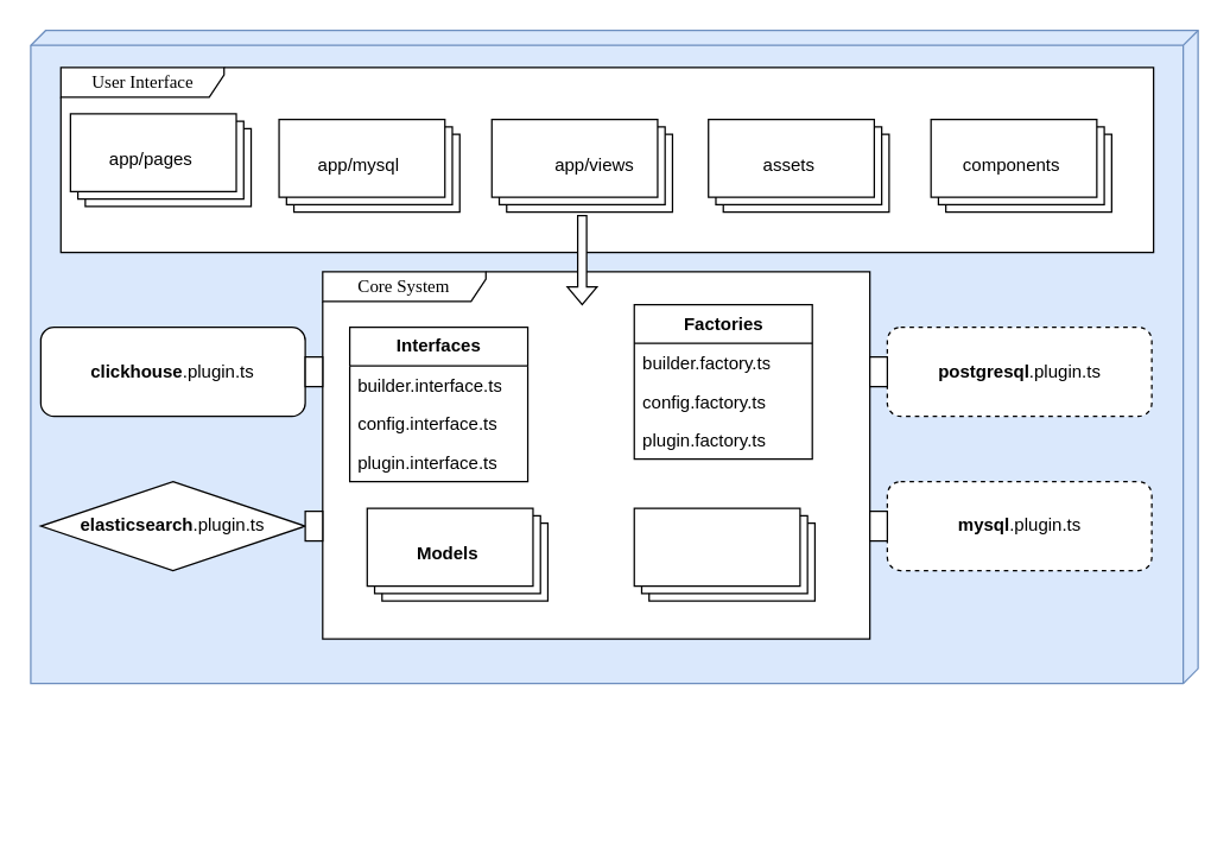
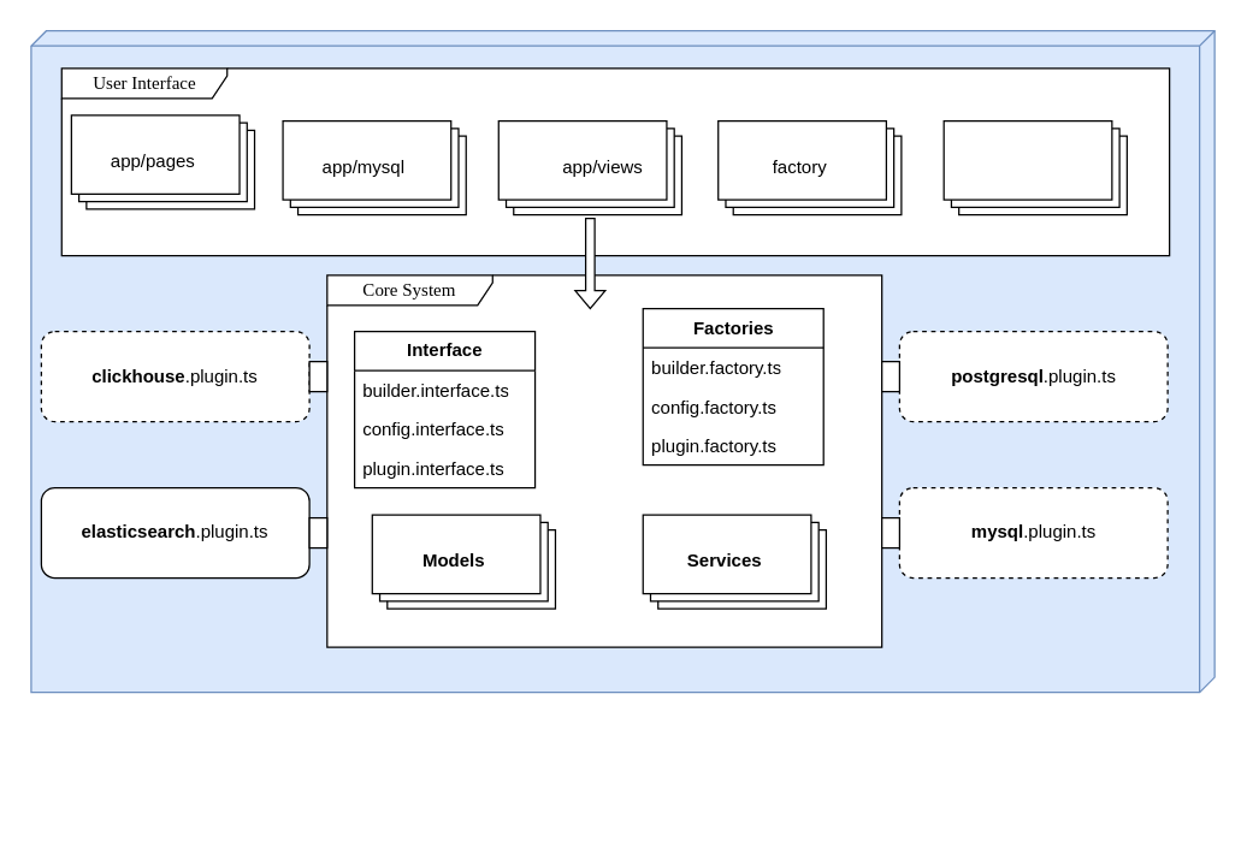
- <mxCell id="16" value="assets" style="text;html=1;strokeColor=none;fillColor=none;align=center;verticalAlign=middle;whiteSpace=wrap;rounded=0;" parent="14" vertex="1"><mxGeometry x="13.529" y="12.471" width="81.176" height="37.412" as="geometry" /></mxCell>
+ <mxCell id="16" value="factory" style="text;html=1;strokeColor=none;fillColor=none;align=center;verticalAlign=middle;whiteSpace=wrap;rounded=0;" parent="14" vertex="1"><mxGeometry x="13.529" y="12.471" width="81.176" height="37.412" as="geometry" /></mxCell>
- <mxCell id="21" value="components" style="text;html=1;strokeColor=none;fillColor=none;align=center;verticalAlign=middle;whiteSpace=wrap;rounded=0;" parent="19" vertex="1"><mxGeometry x="13.529" y="12.471" width="81.176" height="37.412" as="geometry" /></mxCell>
- <mxCell id="22" value="&lt;b&gt;Interfaces&lt;/b&gt;" style="swimlane;fontStyle=0;childLayout=stackLayout;horizontal=1;startSize=26;fillColor=none;horizontalStack=0;resizeParent=1;resizeParentMax=0;resizeLast=0;collapsible=1;marginBottom=0;html=1;" parent="2" vertex="1"><mxGeometry x="208.24" y="200" width="120" height="104" as="geometry" /></mxCell>
+ <mxCell id="22" value="&lt;b&gt;Interface&lt;/b&gt;" style="swimlane;fontStyle=0;childLayout=stackLayout;horizontal=1;startSize=26;fillColor=none;horizontalStack=0;resizeParent=1;resizeParentMax=0;resizeLast=0;collapsible=1;marginBottom=0;html=1;" parent="2" vertex="1"><mxGeometry x="208.24" y="200" width="120" height="104" as="geometry" /></mxCell>
- <mxCell id="35" value="&lt;b&gt;clickhouse&lt;/b&gt;.plugin.ts" style="rounded=1;whiteSpace=wrap;html=1;" parent="2" vertex="1"><mxGeometry y="200.0" width="178.24" height="60" as="geometry" /></mxCell>
+ <mxCell id="35" value="&lt;b&gt;clickhouse&lt;/b&gt;.plugin.ts" style="rounded=1;whiteSpace=wrap;html=1;dashed=1;" parent="2" vertex="1"><mxGeometry y="200.0" width="178.24" height="60" as="geometry" /></mxCell>
- <mxCell id="36" value="&lt;b&gt;elasticsearch&lt;/b&gt;.plugin.ts" style="rhombus;whiteSpace=wrap;html=1;" parent="2" vertex="1"><mxGeometry y="304" width="178.24" height="60" as="geometry" /></mxCell>
+ <mxCell id="36" value="&lt;b&gt;elasticsearch&lt;/b&gt;.plugin.ts" style="rounded=1;whiteSpace=wrap;html=1;" parent="2" vertex="1"><mxGeometry y="304" width="178.24" height="60" as="geometry" /></mxCell>
+ <mxCell id="39" value="&lt;b style=&quot;border-color: var(--border-color);&quot;&gt;Services&lt;/b&gt;" style="text;html=1;strokeColor=none;fillColor=none;align=center;verticalAlign=middle;whiteSpace=wrap;rounded=0;" parent="37" vertex="1"><mxGeometry x="13.529" y="12.471" width="81.176" height="37.412" as="geometry" /></mxCell>
